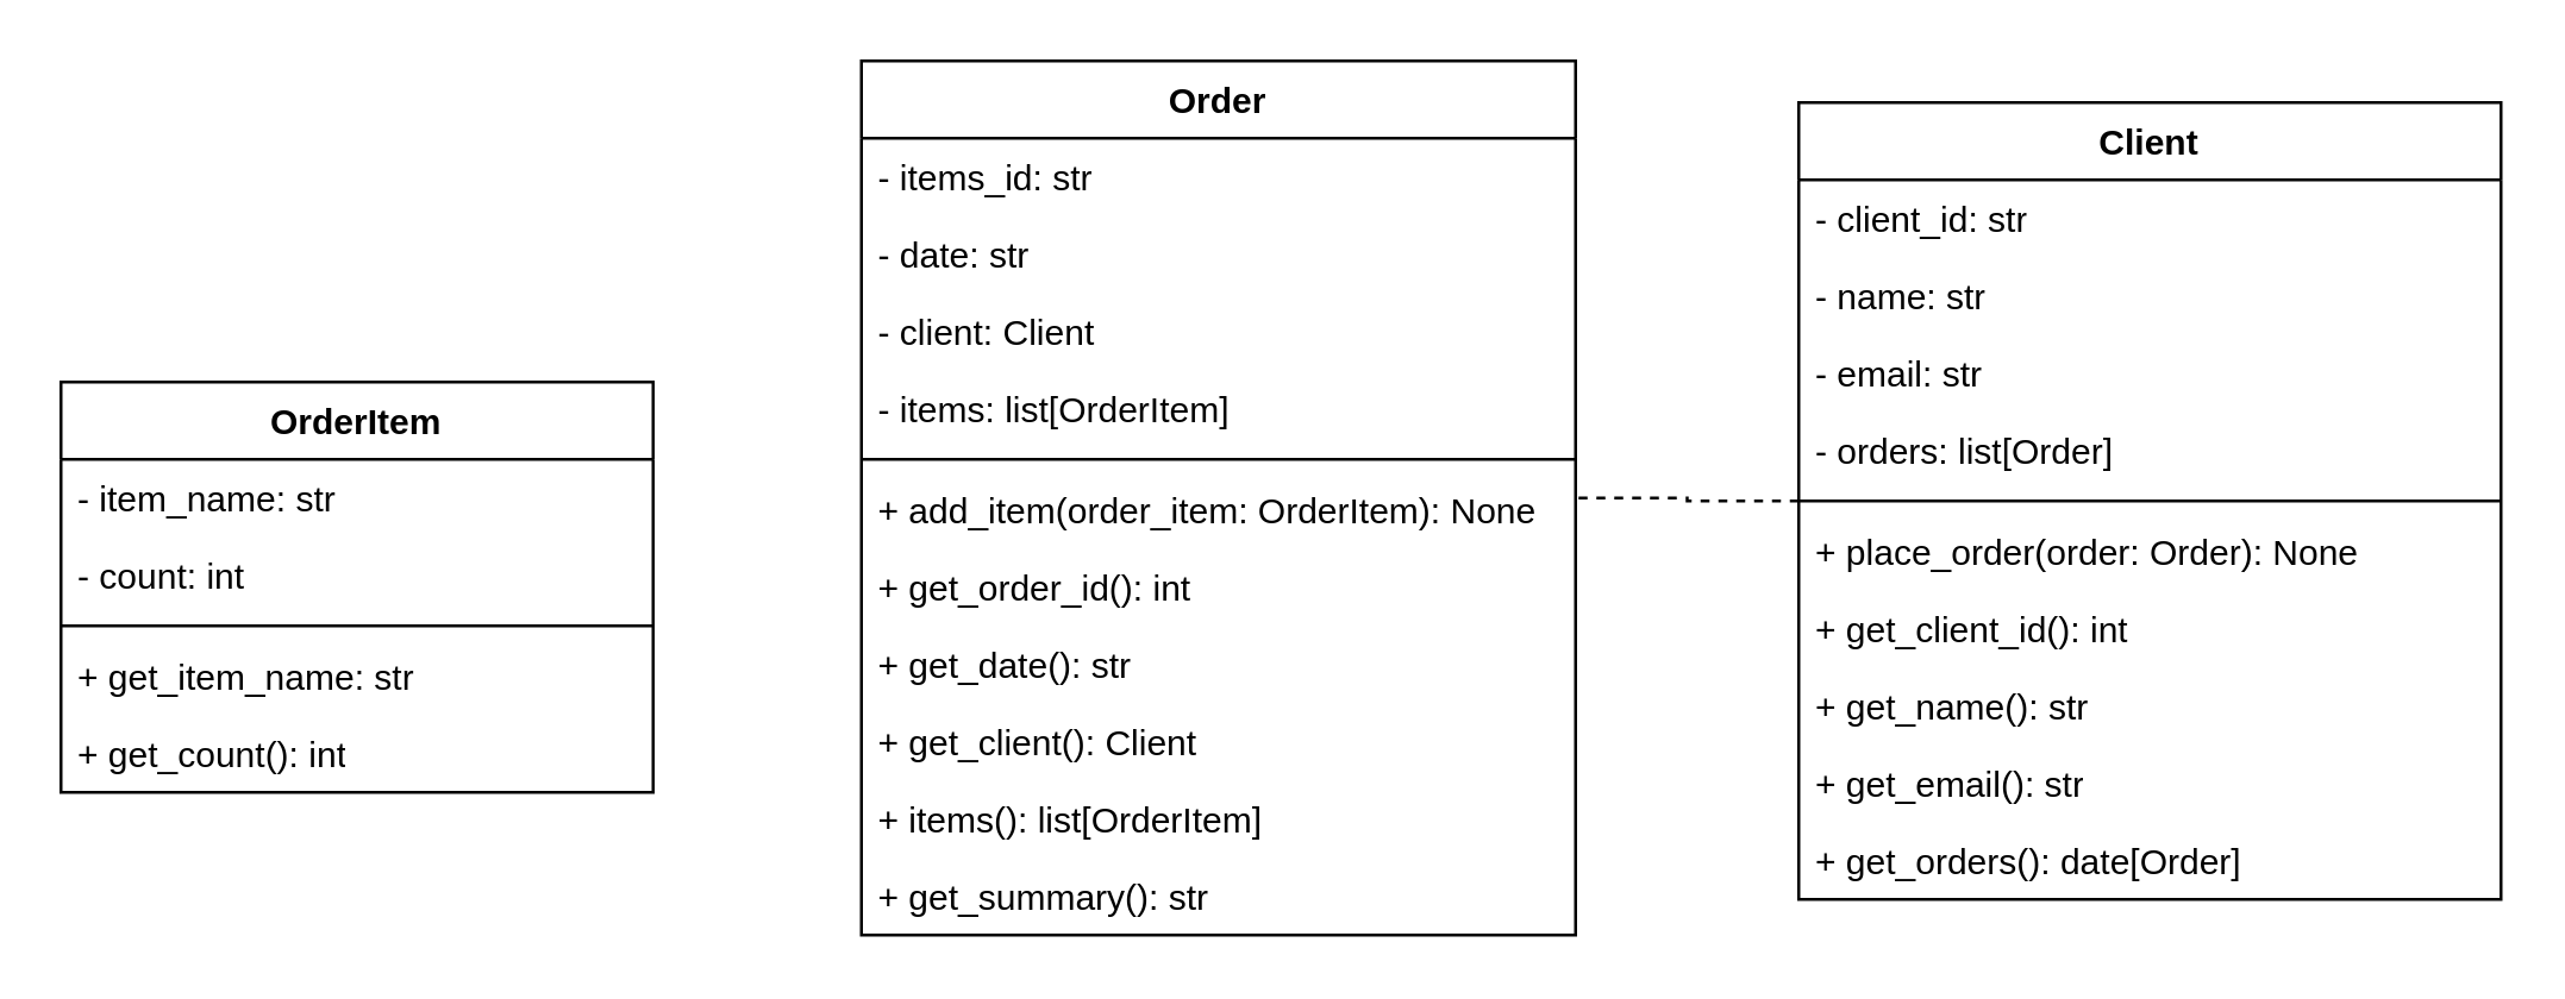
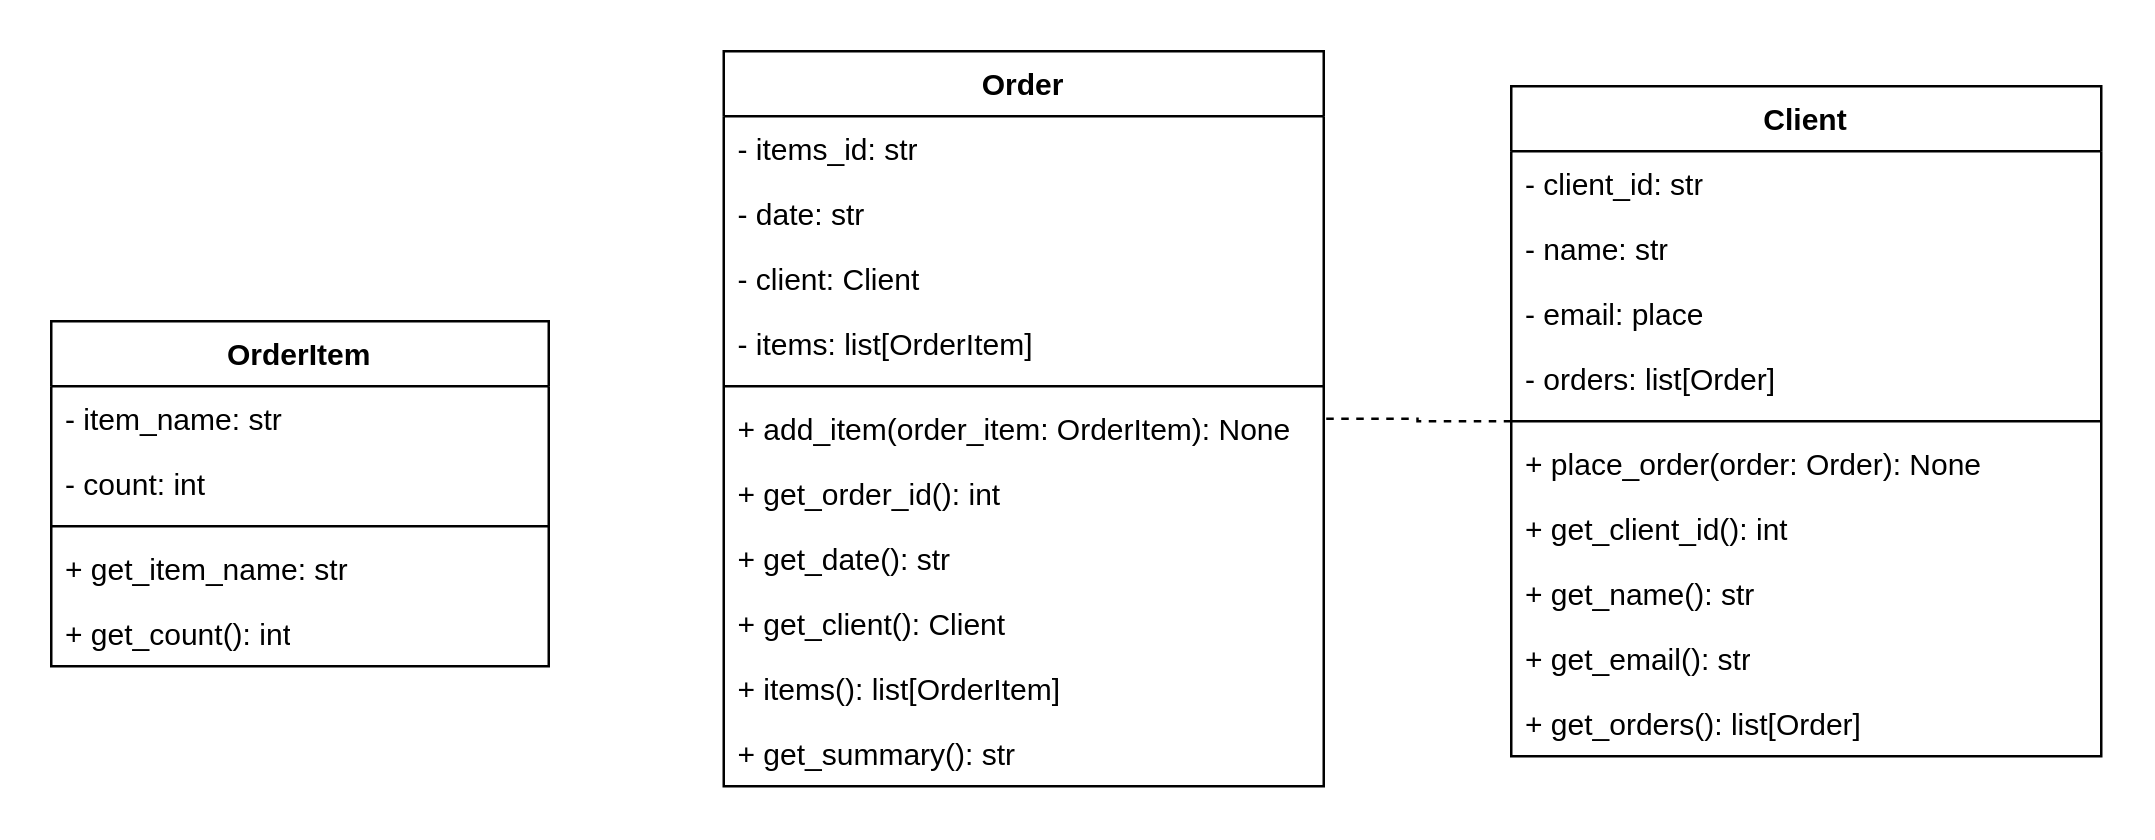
- <mxCell id="18" value="-&amp;nbsp;email: str" style="text;strokeColor=none;fillColor=none;align=left;verticalAlign=top;spacingLeft=4;spacingRight=4;overflow=hidden;rotatable=0;points=[[0,0.5],[1,0.5]];portConstraint=eastwest;whiteSpace=wrap;html=1;" parent="15" vertex="1"><mxGeometry y="78" width="236" height="26" as="geometry" /></mxCell>
+ <mxCell id="18" value="-&amp;nbsp;email: place" style="text;strokeColor=none;fillColor=none;align=left;verticalAlign=top;spacingLeft=4;spacingRight=4;overflow=hidden;rotatable=0;points=[[0,0.5],[1,0.5]];portConstraint=eastwest;whiteSpace=wrap;html=1;" parent="15" vertex="1"><mxGeometry y="78" width="236" height="26" as="geometry" /></mxCell>
- <mxCell id="25" value="+&amp;nbsp;get_orders(): date[Order]" style="text;strokeColor=none;fillColor=none;align=left;verticalAlign=top;spacingLeft=4;spacingRight=4;overflow=hidden;rotatable=0;points=[[0,0.5],[1,0.5]];portConstraint=eastwest;whiteSpace=wrap;html=1;" parent="15" vertex="1"><mxGeometry y="242" width="236" height="26" as="geometry" /></mxCell>
+ <mxCell id="25" value="+&amp;nbsp;get_orders(): list[Order]" style="text;strokeColor=none;fillColor=none;align=left;verticalAlign=top;spacingLeft=4;spacingRight=4;overflow=hidden;rotatable=0;points=[[0,0.5],[1,0.5]];portConstraint=eastwest;whiteSpace=wrap;html=1;" parent="15" vertex="1"><mxGeometry y="242" width="236" height="26" as="geometry" /></mxCell>
